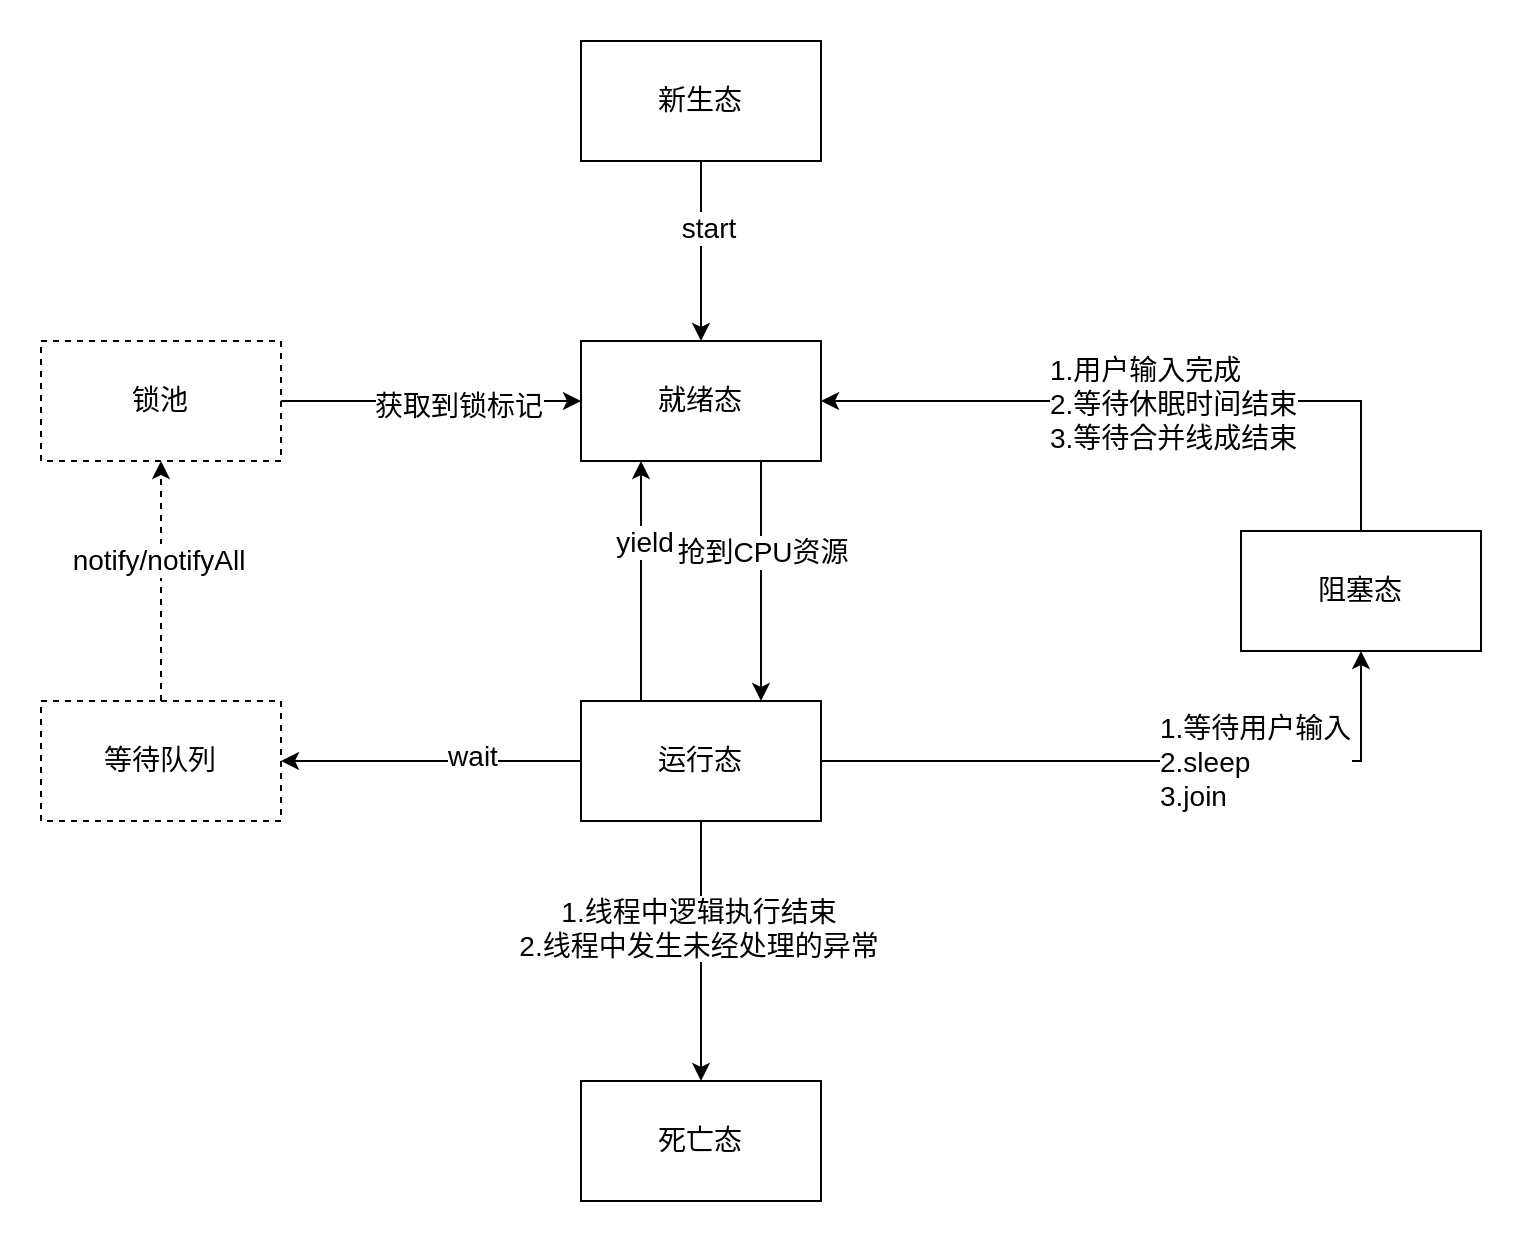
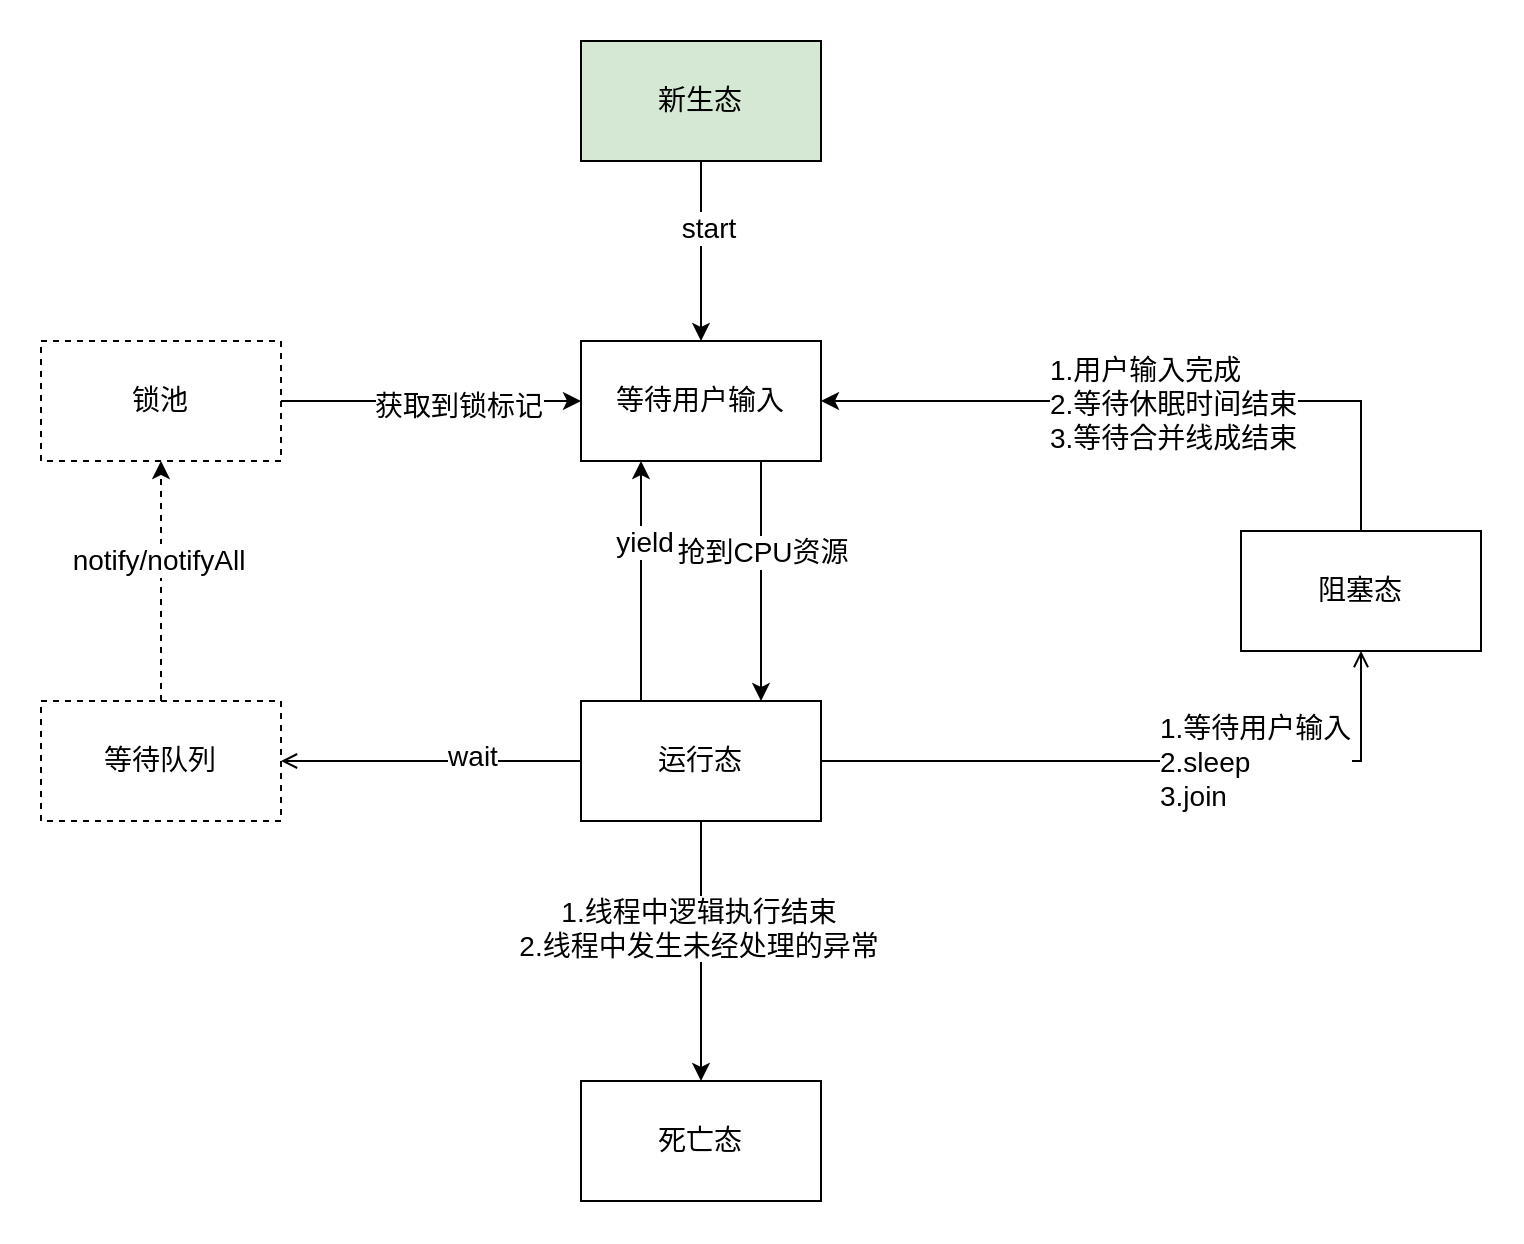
- <mxCell id="4" value="新生态" style="rounded=0;whiteSpace=wrap;html=1;fontSize=14;" vertex="1" parent="1"><mxGeometry x="290" y="20" width="120" height="60" as="geometry" /></mxCell>
+ <mxCell id="4" value="新生态" style="rounded=0;whiteSpace=wrap;html=1;fontSize=14;fillColor=#d5e8d4;" vertex="1" parent="1"><mxGeometry x="290" y="20" width="120" height="60" as="geometry" /></mxCell>
- <mxCell id="7" value="就绪态" style="rounded=0;whiteSpace=wrap;html=1;fontSize=14;" vertex="1" parent="1"><mxGeometry x="290" y="170" width="120" height="60" as="geometry" /></mxCell>
+ <mxCell id="7" value="等待用户输入" style="rounded=0;whiteSpace=wrap;html=1;fontSize=14;" vertex="1" parent="1"><mxGeometry x="290" y="170" width="120" height="60" as="geometry" /></mxCell>
- <mxCell id="10" style="edgeStyle=orthogonalEdgeStyle;rounded=0;orthogonalLoop=1;jettySize=auto;html=1;exitX=1;exitY=0.5;exitDx=0;exitDy=0;entryX=0.5;entryY=1;entryDx=0;entryDy=0;fontSize=14;" edge="1" parent="1" source="16" target="20"><mxGeometry relative="1" as="geometry" /></mxCell>
+ <mxCell id="10" style="edgeStyle=orthogonalEdgeStyle;rounded=0;orthogonalLoop=1;jettySize=auto;html=1;exitX=1;exitY=0.5;exitDx=0;exitDy=0;entryX=0.5;entryY=1;entryDx=0;entryDy=0;fontSize=14;endArrow=open;" edge="1" parent="1" source="16" target="20"><mxGeometry relative="1" as="geometry" /></mxCell>
- <mxCell id="12" style="edgeStyle=orthogonalEdgeStyle;rounded=0;orthogonalLoop=1;jettySize=auto;html=1;exitX=0;exitY=0.5;exitDx=0;exitDy=0;entryX=1;entryY=0.5;entryDx=0;entryDy=0;fontSize=14;" edge="1" parent="1" source="16" target="26"><mxGeometry relative="1" as="geometry" /></mxCell>
+ <mxCell id="12" style="edgeStyle=orthogonalEdgeStyle;rounded=0;orthogonalLoop=1;jettySize=auto;html=1;exitX=0;exitY=0.5;exitDx=0;exitDy=0;entryX=1;entryY=0.5;entryDx=0;entryDy=0;fontSize=14;endArrow=open;" edge="1" parent="1" source="16" target="26"><mxGeometry relative="1" as="geometry" /></mxCell>
